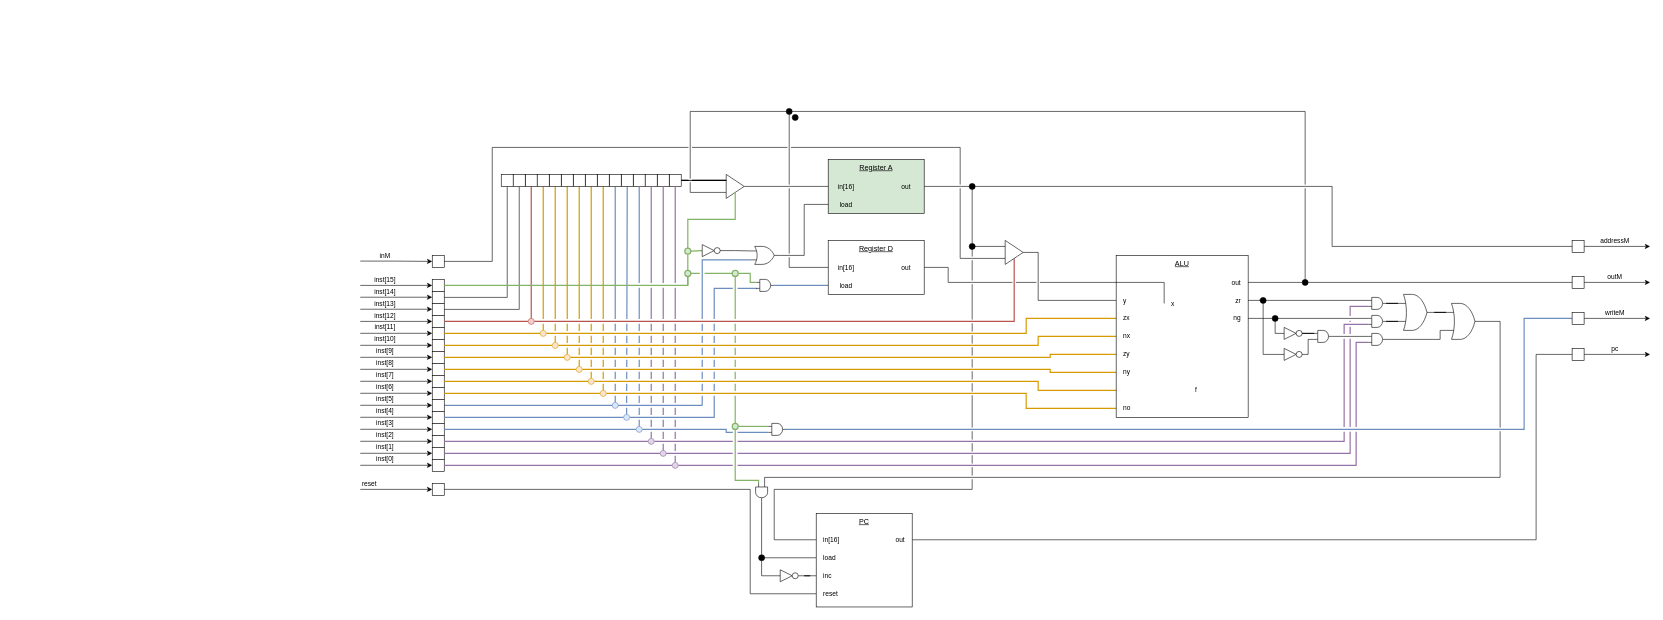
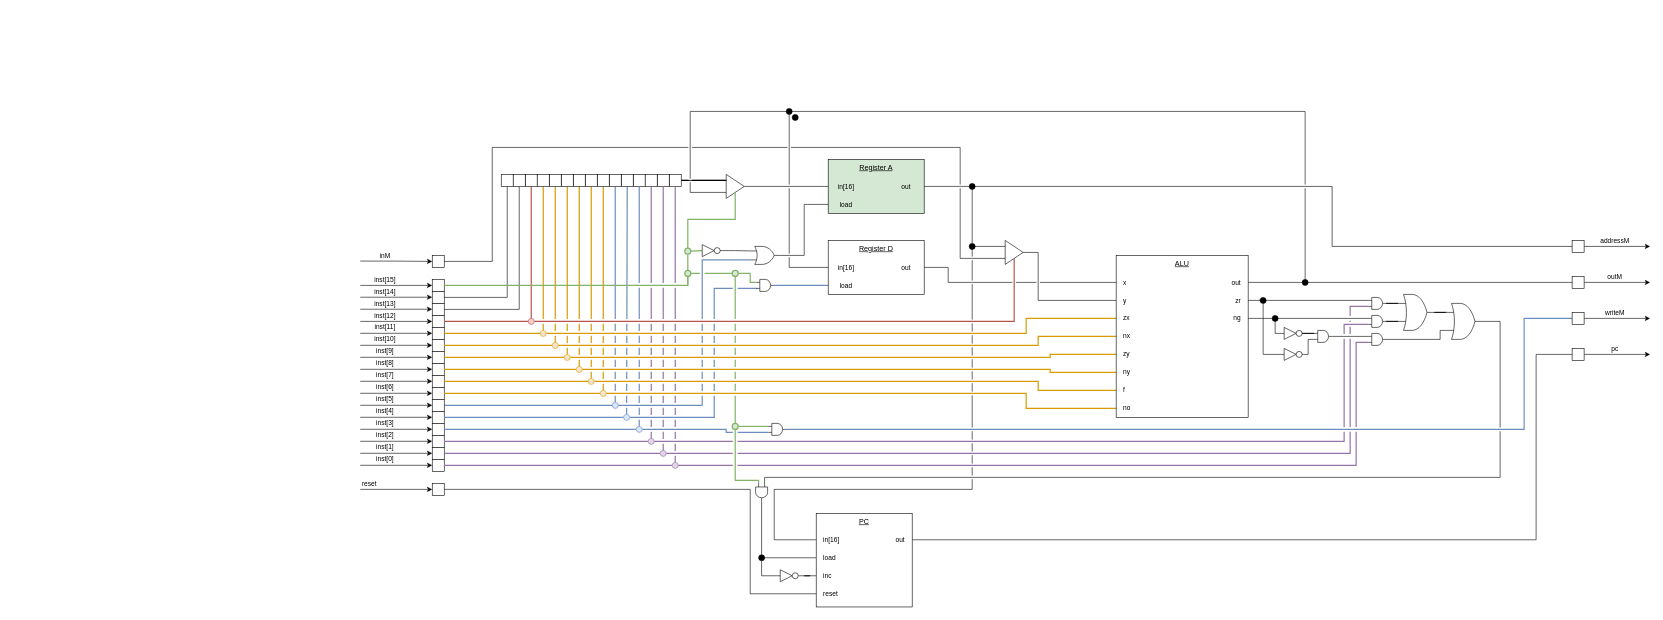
- <mxCell id="83" value="x" style="text;html=1;align=left;verticalAlign=middle;whiteSpace=wrap;rounded=0;fontSize=11;spacingLeft=10;" parent="81" vertex="1"><mxGeometry x="80" y="65" width="60" height="30" as="geometry" /></mxCell>
+ <mxCell id="83" value="x" style="text;html=1;align=left;verticalAlign=middle;whiteSpace=wrap;rounded=0;fontSize=11;spacingLeft=10;" parent="81" vertex="1"><mxGeometry y="30" width="60" height="30" as="geometry" /></mxCell>
- <mxCell id="89" value="f" style="text;html=1;align=left;verticalAlign=middle;whiteSpace=wrap;rounded=0;fontSize=11;spacingLeft=10;" parent="81" vertex="1"><mxGeometry x="120" y="210" width="60" height="30" as="geometry" /></mxCell>
+ <mxCell id="89" value="f" style="text;html=1;align=left;verticalAlign=middle;whiteSpace=wrap;rounded=0;fontSize=11;spacingLeft=10;" parent="81" vertex="1"><mxGeometry y="210" width="60" height="30" as="geometry" /></mxCell>
